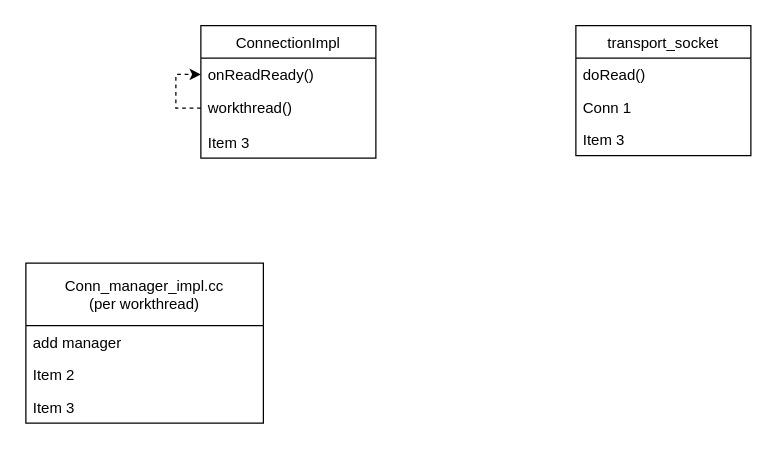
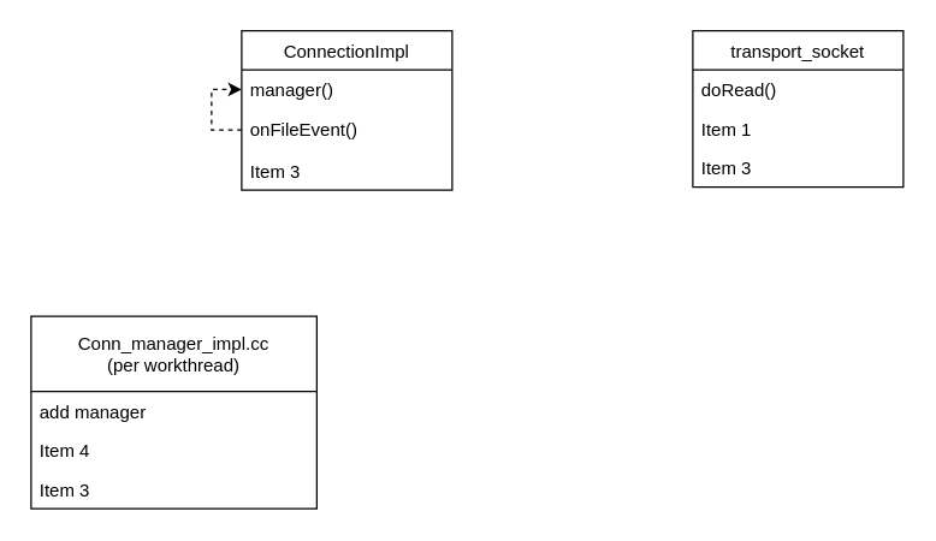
- <mxCell id="3" value="onReadReady()" style="text;strokeColor=none;fillColor=none;align=left;verticalAlign=top;spacingLeft=4;spacingRight=4;overflow=hidden;rotatable=0;points=[[0,0.5],[1,0.5]];portConstraint=eastwest;" parent="2" vertex="1"><mxGeometry y="26" width="140" height="26" as="geometry" /></mxCell>
+ <mxCell id="3" value="manager()" style="text;strokeColor=none;fillColor=none;align=left;verticalAlign=top;spacingLeft=4;spacingRight=4;overflow=hidden;rotatable=0;points=[[0,0.5],[1,0.5]];portConstraint=eastwest;" parent="2" vertex="1"><mxGeometry y="26" width="140" height="26" as="geometry" /></mxCell>
- <mxCell id="5" value="workthread()" style="text;strokeColor=none;fillColor=none;align=left;verticalAlign=top;spacingLeft=4;spacingRight=4;overflow=hidden;rotatable=0;points=[[0,0.5],[1,0.5]];portConstraint=eastwest;" parent="2" vertex="1"><mxGeometry y="52" width="140" height="28" as="geometry" /></mxCell>
+ <mxCell id="5" value="onFileEvent()" style="text;strokeColor=none;fillColor=none;align=left;verticalAlign=top;spacingLeft=4;spacingRight=4;overflow=hidden;rotatable=0;points=[[0,0.5],[1,0.5]];portConstraint=eastwest;" parent="2" vertex="1"><mxGeometry y="52" width="140" height="28" as="geometry" /></mxCell>
- <mxCell id="9" value="Conn 1" style="text;strokeColor=none;fillColor=none;align=left;verticalAlign=top;spacingLeft=4;spacingRight=4;overflow=hidden;rotatable=0;points=[[0,0.5],[1,0.5]];portConstraint=eastwest;" parent="7" vertex="1"><mxGeometry y="52" width="140" height="26" as="geometry" /></mxCell>
+ <mxCell id="9" value="Item 1" style="text;strokeColor=none;fillColor=none;align=left;verticalAlign=top;spacingLeft=4;spacingRight=4;overflow=hidden;rotatable=0;points=[[0,0.5],[1,0.5]];portConstraint=eastwest;" parent="7" vertex="1"><mxGeometry y="52" width="140" height="26" as="geometry" /></mxCell>
- <mxCell id="13" value="Item 2" style="text;strokeColor=none;fillColor=none;align=left;verticalAlign=top;spacingLeft=4;spacingRight=4;overflow=hidden;rotatable=0;points=[[0,0.5],[1,0.5]];portConstraint=eastwest;" vertex="1" parent="11"><mxGeometry y="76" width="190" height="26" as="geometry" /></mxCell>
+ <mxCell id="13" value="Item 4" style="text;strokeColor=none;fillColor=none;align=left;verticalAlign=top;spacingLeft=4;spacingRight=4;overflow=hidden;rotatable=0;points=[[0,0.5],[1,0.5]];portConstraint=eastwest;" vertex="1" parent="11"><mxGeometry y="76" width="190" height="26" as="geometry" /></mxCell>
